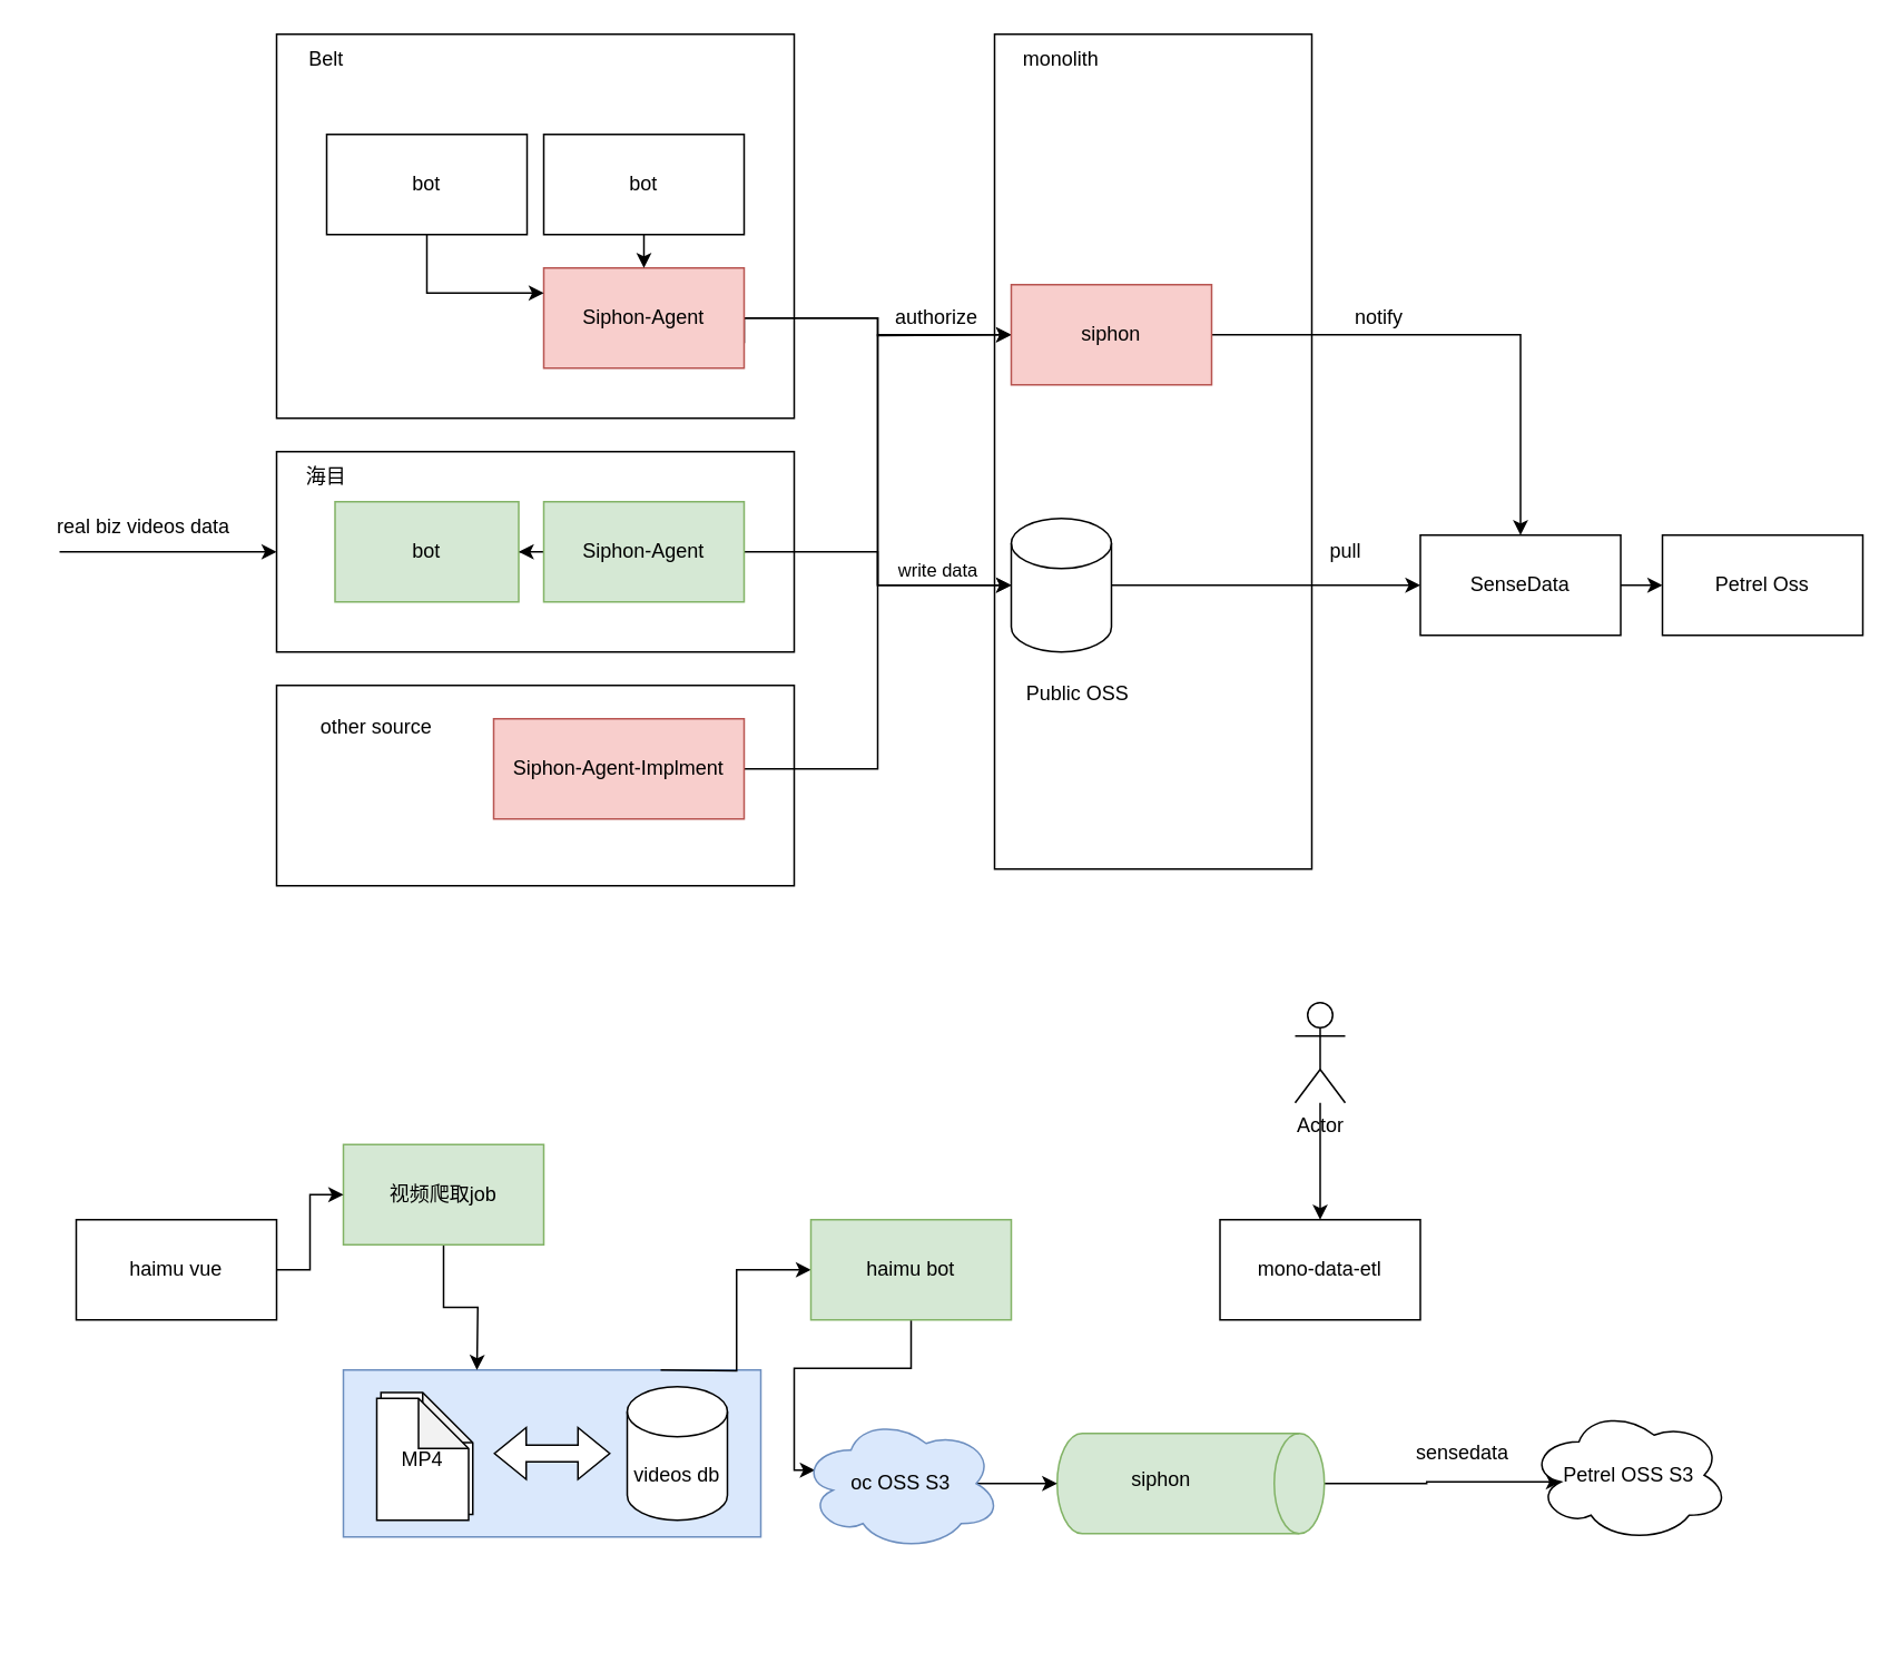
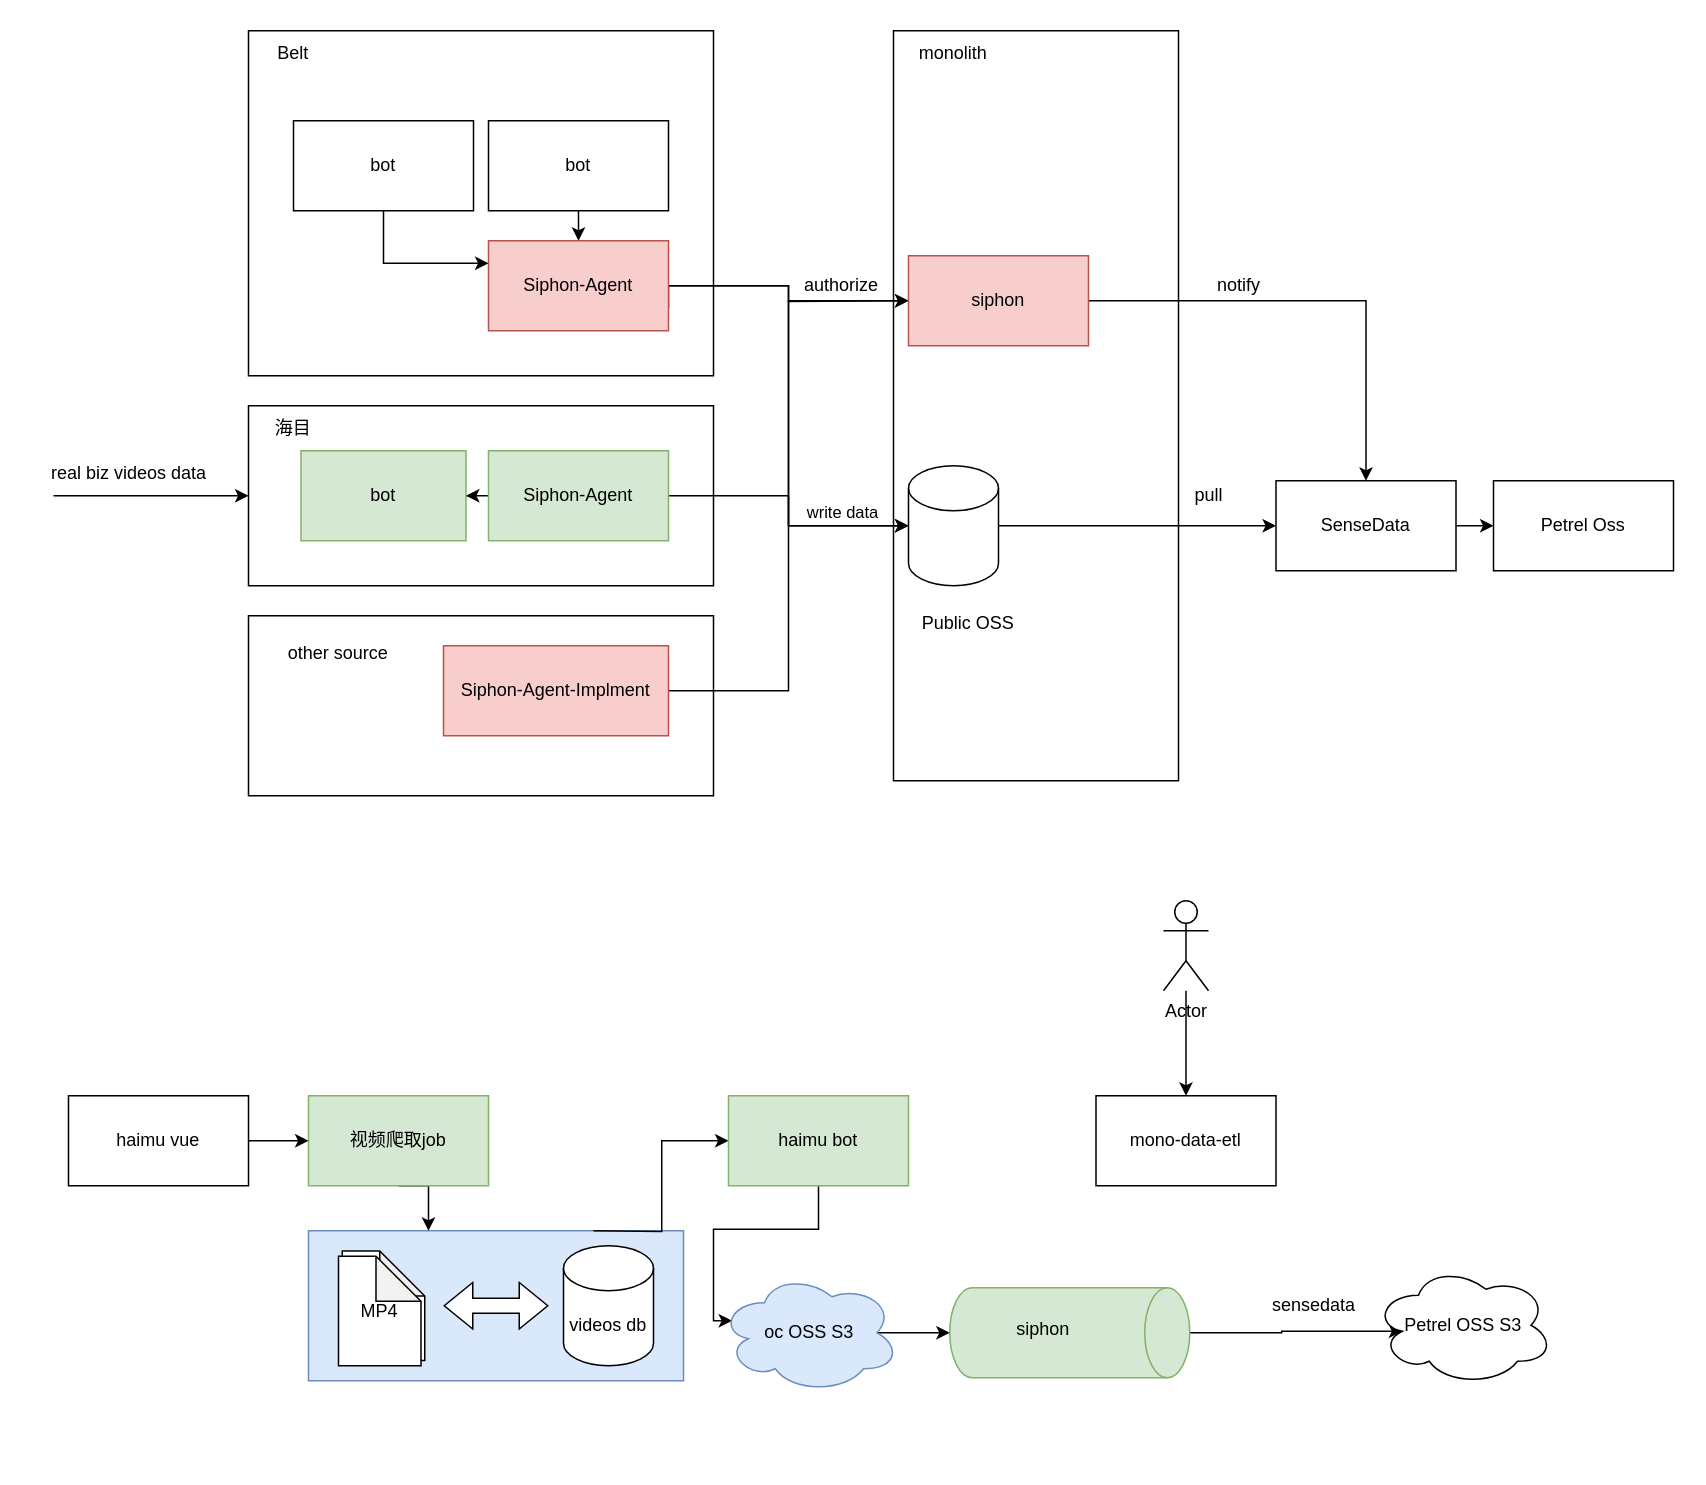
- <mxCell id="39" value="视频爬取job" style="rounded=0;whiteSpace=wrap;html=1;fillColor=#d5e8d4;strokeColor=#82b366;" parent="1" vertex="1"><mxGeometry x="205" y="685" width="120" height="60" as="geometry" /></mxCell>
+ <mxCell id="39" value="视频爬取job" style="rounded=0;whiteSpace=wrap;html=1;fillColor=#d5e8d4;strokeColor=#82b366;" parent="1" vertex="1"><mxGeometry x="205" y="730" width="120" height="60" as="geometry" /></mxCell>
